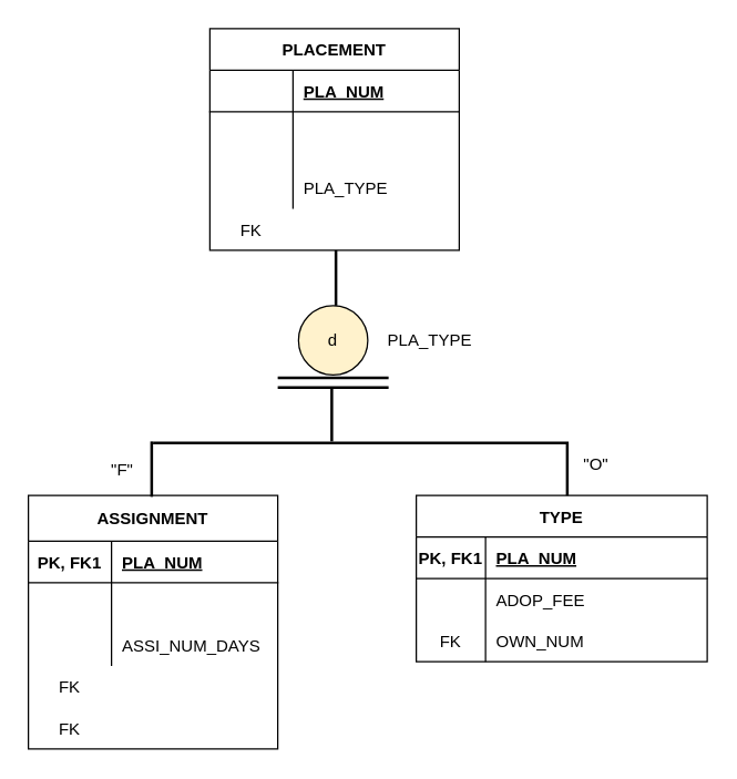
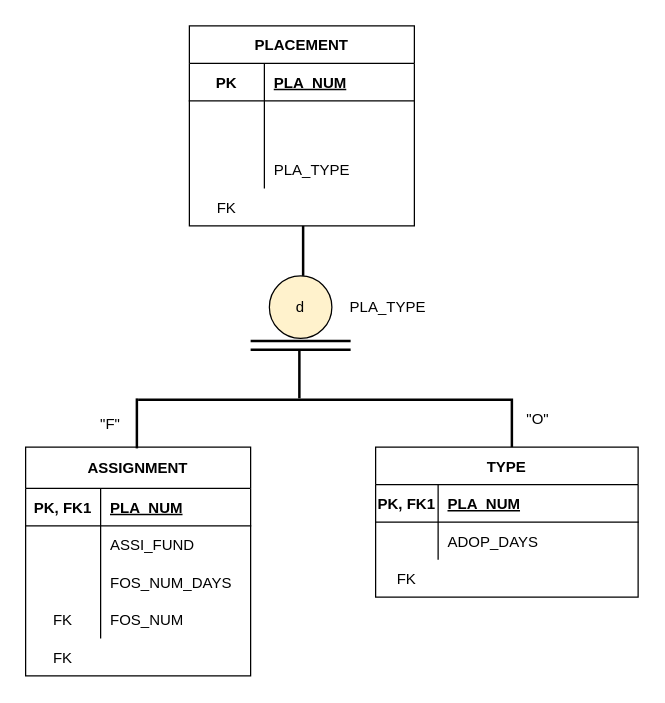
+ <mxCell id="36" value="PK" style="shape=partialRectangle;connectable=0;fillColor=none;top=0;left=0;bottom=0;right=0;fontStyle=1;overflow=hidden;" parent="35" vertex="1"><mxGeometry width="60" height="30" as="geometry"><mxRectangle width="60" height="30" as="alternateBounds" /></mxGeometry></mxCell>
- <mxCell id="23" value="ADOP_FEE" style="shape=partialRectangle;connectable=0;fillColor=none;top=0;left=0;bottom=0;right=0;align=left;spacingLeft=6;overflow=hidden;" parent="21" vertex="1"><mxGeometry x="50" width="160" height="30" as="geometry"><mxRectangle width="160" height="30" as="alternateBounds" /></mxGeometry></mxCell>
+ <mxCell id="23" value="ADOP_DAYS" style="shape=partialRectangle;connectable=0;fillColor=none;top=0;left=0;bottom=0;right=0;align=left;spacingLeft=6;overflow=hidden;" parent="21" vertex="1"><mxGeometry x="50" width="160" height="30" as="geometry"><mxRectangle width="160" height="30" as="alternateBounds" /></mxGeometry></mxCell>
+ <mxCell id="8" value="ASSI_FUND" style="shape=partialRectangle;connectable=0;fillColor=none;top=0;left=0;bottom=0;right=0;align=left;spacingLeft=6;overflow=hidden;" parent="6" vertex="1"><mxGeometry x="60" width="120" height="30" as="geometry"><mxRectangle width="120" height="30" as="alternateBounds" /></mxGeometry></mxCell>
- <mxCell id="26" value="OWN_NUM" style="shape=partialRectangle;connectable=0;fillColor=none;top=0;left=0;bottom=0;right=0;align=left;spacingLeft=6;fontStyle=0;overflow=hidden;fontColor=default;strokeColor=default;" parent="24" vertex="1"><mxGeometry x="50" width="160" height="30" as="geometry"><mxRectangle width="160" height="30" as="alternateBounds" /></mxGeometry></mxCell>
- <mxCell id="11" value="ASSI_NUM_DAYS" style="shape=partialRectangle;connectable=0;fillColor=none;top=0;left=0;bottom=0;right=0;align=left;spacingLeft=6;overflow=hidden;" parent="9" vertex="1"><mxGeometry x="60" width="120" height="30" as="geometry"><mxRectangle width="120" height="30" as="alternateBounds" /></mxGeometry></mxCell>
+ <mxCell id="11" value="FOS_NUM_DAYS" style="shape=partialRectangle;connectable=0;fillColor=none;top=0;left=0;bottom=0;right=0;align=left;spacingLeft=6;overflow=hidden;" parent="9" vertex="1"><mxGeometry x="60" width="120" height="30" as="geometry"><mxRectangle width="120" height="30" as="alternateBounds" /></mxGeometry></mxCell>
+ <mxCell id="14" value="FOS_NUM" style="shape=partialRectangle;connectable=0;fillColor=none;top=0;left=0;bottom=0;right=0;align=left;spacingLeft=6;fontStyle=0;overflow=hidden;fontColor=default;strokeColor=default;" parent="12" vertex="1"><mxGeometry x="60" width="120" height="30" as="geometry"><mxRectangle width="120" height="30" as="alternateBounds" /></mxGeometry></mxCell>
